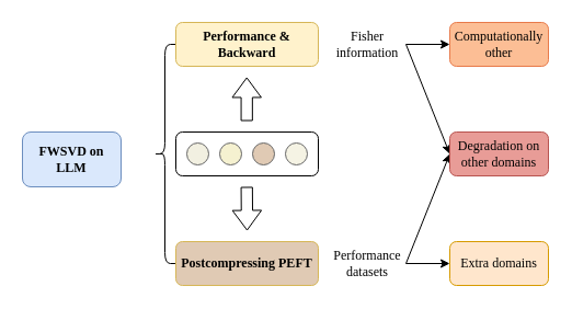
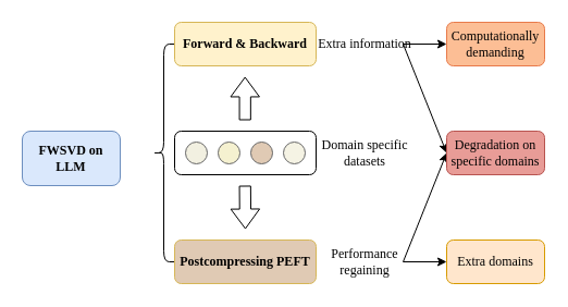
- <mxCell id="5" value="&lt;font face=&quot;Times New Roman&quot;&gt;&lt;b&gt;Performance &amp;amp; Backward&lt;/b&gt;&lt;/font&gt;" style="rounded=1;whiteSpace=wrap;html=1;fillColor=#fff2cc;strokeColor=#d6b656;" vertex="1" parent="1"><mxGeometry x="160" y="20" width="130" height="40" as="geometry" /></mxCell>
+ <mxCell id="5" value="&lt;font face=&quot;Times New Roman&quot;&gt;&lt;b&gt;Forward &amp;amp; Backward&lt;/b&gt;&lt;/font&gt;" style="rounded=1;whiteSpace=wrap;html=1;fillColor=#fff2cc;strokeColor=#d6b656;" vertex="1" parent="1"><mxGeometry x="160" y="20" width="130" height="40" as="geometry" /></mxCell>
- <mxCell id="14" value="&lt;font face=&quot;Times New Roman&quot;&gt;Fisher information&lt;/font&gt;" style="text;html=1;strokeColor=none;fillColor=none;align=center;verticalAlign=middle;whiteSpace=wrap;rounded=0;" vertex="1" parent="1"><mxGeometry x="290" y="25" width="90" height="30" as="geometry" /></mxCell>
+ <mxCell id="14" value="&lt;font face=&quot;Times New Roman&quot;&gt;Extra information&lt;/font&gt;" style="text;html=1;strokeColor=none;fillColor=none;align=center;verticalAlign=middle;whiteSpace=wrap;rounded=0;" vertex="1" parent="1"><mxGeometry x="290" y="25" width="90" height="30" as="geometry" /></mxCell>
- <mxCell id="2" value="&lt;font face=&quot;Times New Roman&quot;&gt;Computationally other&lt;/font&gt;" style="rounded=1;whiteSpace=wrap;html=1;fillColor=#FCBE95;strokeColor=#E87A4A;" vertex="1" parent="1"><mxGeometry x="410" y="20" width="90" height="40" as="geometry" /></mxCell>
+ <mxCell id="2" value="&lt;font face=&quot;Times New Roman&quot;&gt;Computationally demanding&lt;/font&gt;" style="rounded=1;whiteSpace=wrap;html=1;fillColor=#FCBE95;strokeColor=#E87A4A;" vertex="1" parent="1"><mxGeometry x="410" y="20" width="90" height="40" as="geometry" /></mxCell>
+ <mxCell id="12" value="&lt;font face=&quot;Times New Roman&quot;&gt;Domain specific datasets&lt;/font&gt;" style="text;html=1;strokeColor=none;fillColor=none;align=center;verticalAlign=middle;whiteSpace=wrap;rounded=0;" vertex="1" parent="1"><mxGeometry x="290" y="125" width="90" height="30" as="geometry" /></mxCell>
- <mxCell id="21" value="&lt;font face=&quot;Times New Roman&quot;&gt;Degradation on other domains&lt;/font&gt;" style="rounded=1;whiteSpace=wrap;html=1;fillColor=#E89C97;strokeColor=#b85450;" vertex="1" parent="1"><mxGeometry x="410" y="120" width="90" height="40" as="geometry" /></mxCell>
+ <mxCell id="21" value="&lt;font face=&quot;Times New Roman&quot;&gt;Degradation on specific domains&lt;/font&gt;" style="rounded=1;whiteSpace=wrap;html=1;fillColor=#E89C97;strokeColor=#b85450;" vertex="1" parent="1"><mxGeometry x="410" y="120" width="90" height="40" as="geometry" /></mxCell>
- <mxCell id="15" value="&lt;font face=&quot;Times New Roman&quot;&gt;Performance datasets&lt;/font&gt;" style="text;html=1;strokeColor=none;fillColor=none;align=center;verticalAlign=middle;whiteSpace=wrap;rounded=0;" vertex="1" parent="1"><mxGeometry x="290" y="225" width="90" height="30" as="geometry" /></mxCell>
+ <mxCell id="15" value="&lt;font face=&quot;Times New Roman&quot;&gt;Performance regaining&lt;/font&gt;" style="text;html=1;strokeColor=none;fillColor=none;align=center;verticalAlign=middle;whiteSpace=wrap;rounded=0;" vertex="1" parent="1"><mxGeometry x="290" y="225" width="90" height="30" as="geometry" /></mxCell>
